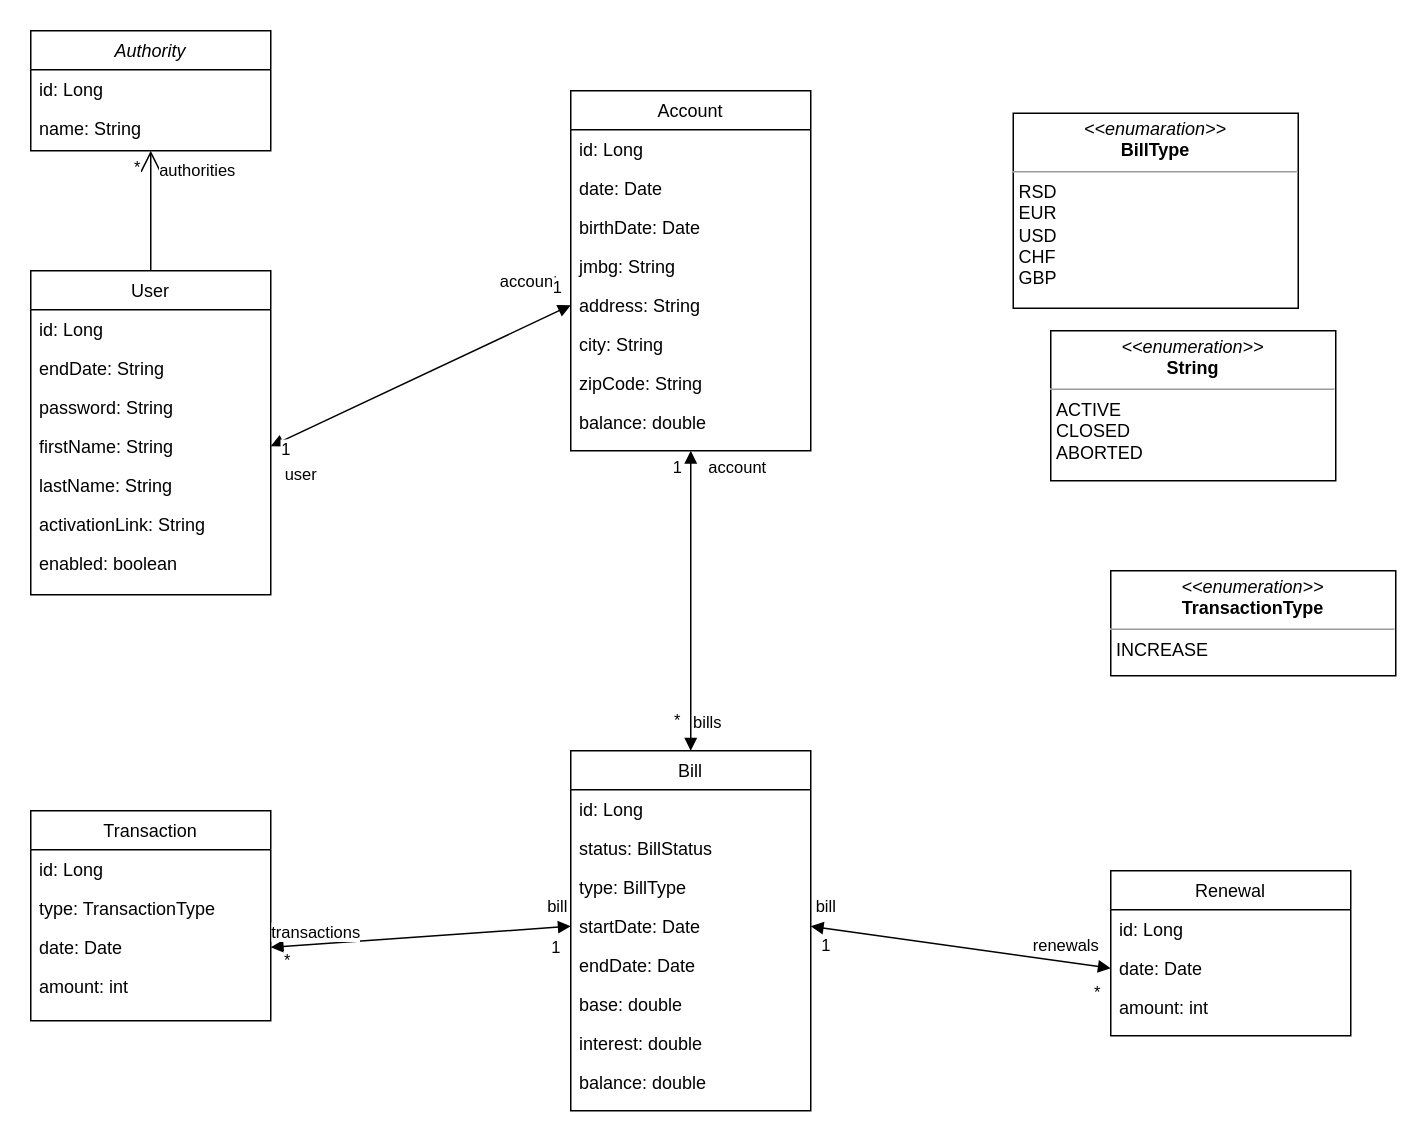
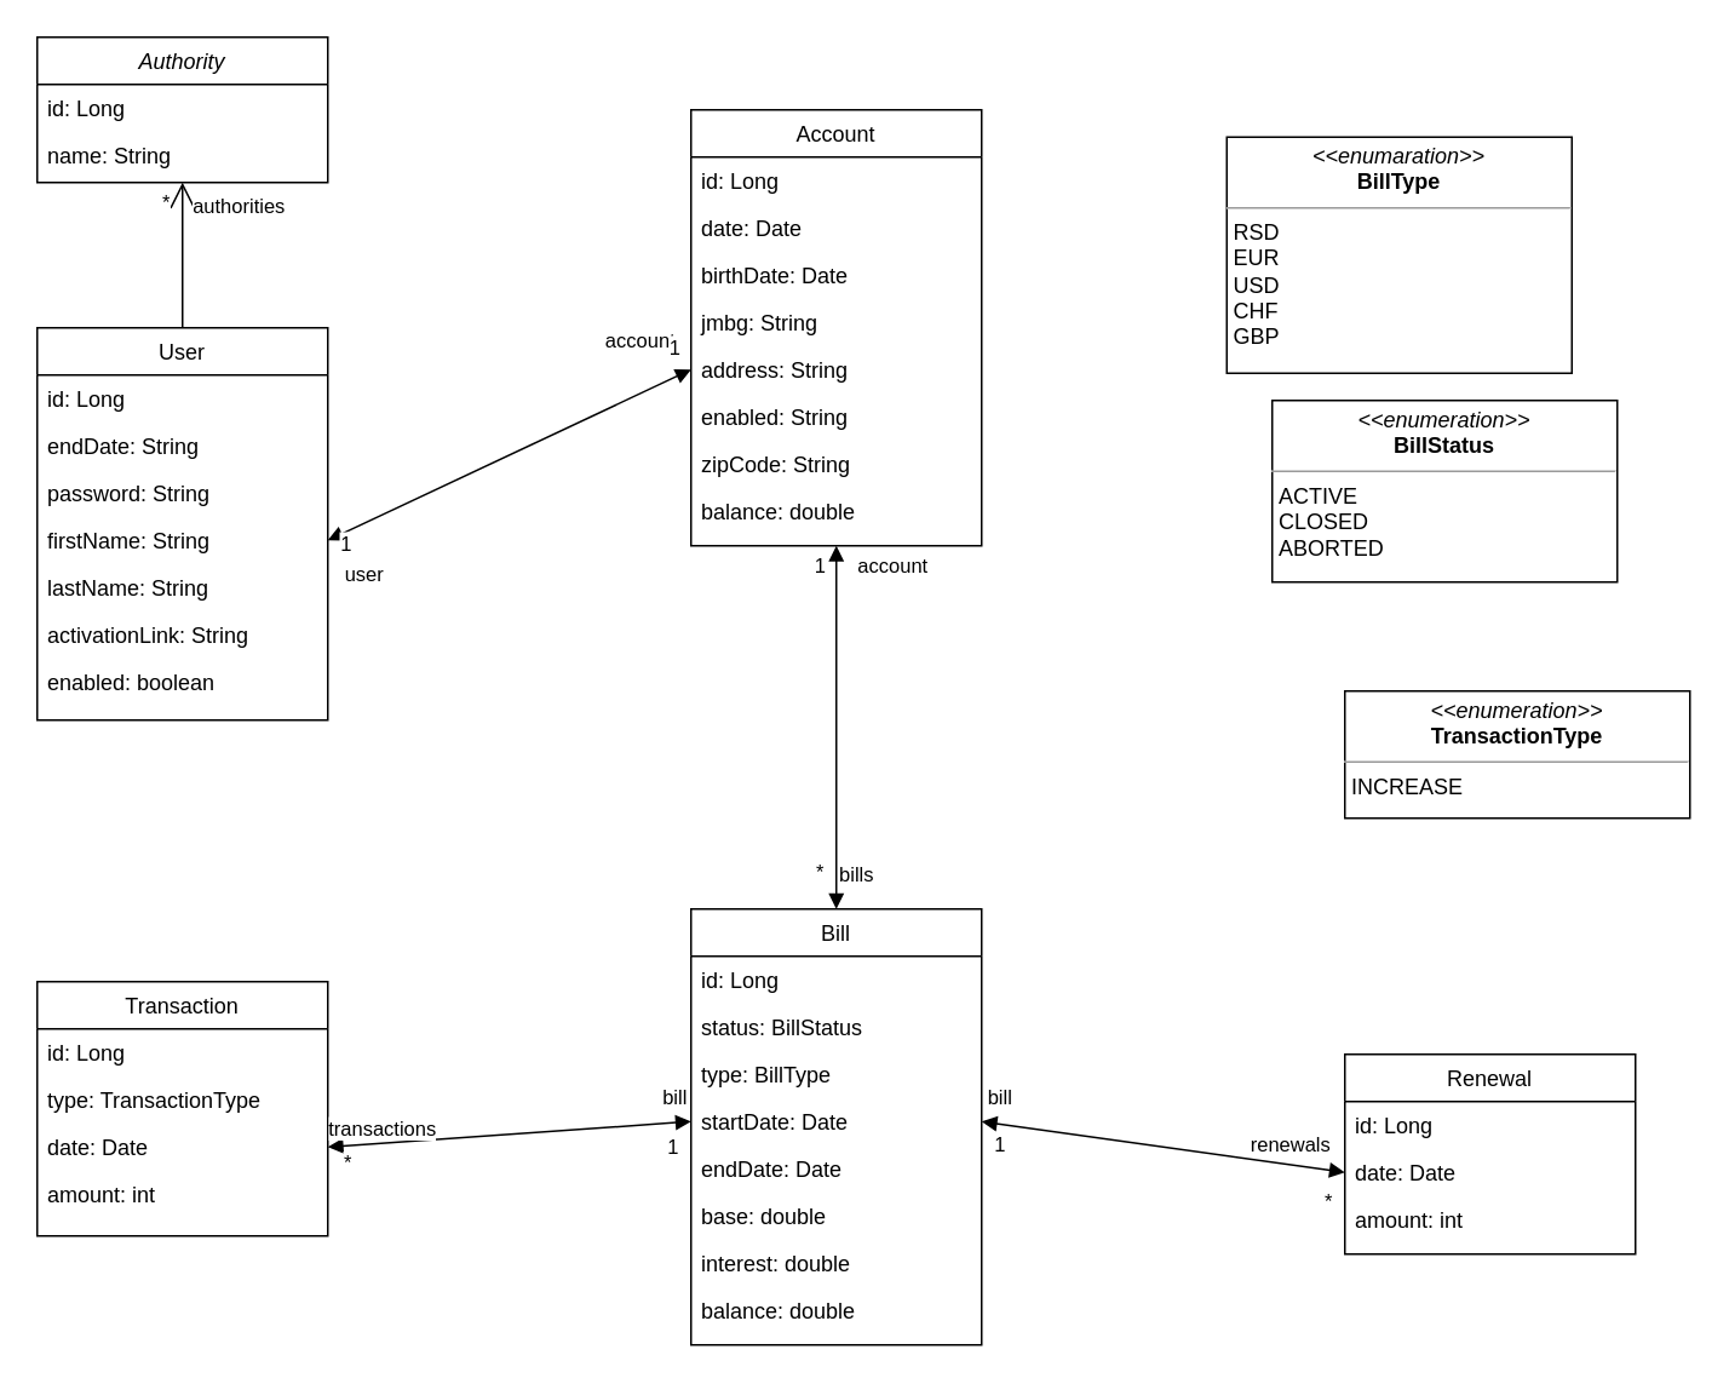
- <mxCell id="19" value="city: String" style="text;align=left;verticalAlign=top;spacingLeft=4;spacingRight=4;overflow=hidden;rotatable=0;points=[[0,0.5],[1,0.5]];portConstraint=eastwest;rounded=0;shadow=0;html=0;" parent="13" vertex="1"><mxGeometry y="156" width="160" height="26" as="geometry" /></mxCell>
+ <mxCell id="19" value="enabled: String" style="text;align=left;verticalAlign=top;spacingLeft=4;spacingRight=4;overflow=hidden;rotatable=0;points=[[0,0.5],[1,0.5]];portConstraint=eastwest;rounded=0;shadow=0;html=0;" parent="13" vertex="1"><mxGeometry y="156" width="160" height="26" as="geometry" /></mxCell>
- <mxCell id="62" value="&lt;p style=&quot;margin: 0px ; margin-top: 4px ; text-align: center&quot;&gt;&lt;i&gt;&amp;lt;&amp;lt;enumeration&amp;gt;&amp;gt;&lt;/i&gt;&lt;br&gt;&lt;b&gt;String&lt;/b&gt;&lt;/p&gt;&lt;hr size=&quot;1&quot;&gt;&lt;p style=&quot;margin: 0px ; margin-left: 4px&quot;&gt;ACTIVE&lt;/p&gt;&lt;p style=&quot;margin: 0px ; margin-left: 4px&quot;&gt;CLOSED&lt;/p&gt;&lt;p style=&quot;margin: 0px ; margin-left: 4px&quot;&gt;ABORTED&lt;/p&gt;" style="verticalAlign=top;align=left;overflow=fill;fontSize=12;fontFamily=Helvetica;html=1;" parent="1" vertex="1"><mxGeometry x="700" y="220" width="190" height="100" as="geometry" /></mxCell>
+ <mxCell id="62" value="&lt;p style=&quot;margin: 0px ; margin-top: 4px ; text-align: center&quot;&gt;&lt;i&gt;&amp;lt;&amp;lt;enumeration&amp;gt;&amp;gt;&lt;/i&gt;&lt;br&gt;&lt;b&gt;BillStatus&lt;/b&gt;&lt;/p&gt;&lt;hr size=&quot;1&quot;&gt;&lt;p style=&quot;margin: 0px ; margin-left: 4px&quot;&gt;ACTIVE&lt;/p&gt;&lt;p style=&quot;margin: 0px ; margin-left: 4px&quot;&gt;CLOSED&lt;/p&gt;&lt;p style=&quot;margin: 0px ; margin-left: 4px&quot;&gt;ABORTED&lt;/p&gt;" style="verticalAlign=top;align=left;overflow=fill;fontSize=12;fontFamily=Helvetica;html=1;" parent="1" vertex="1"><mxGeometry x="700" y="220" width="190" height="100" as="geometry" /></mxCell>
